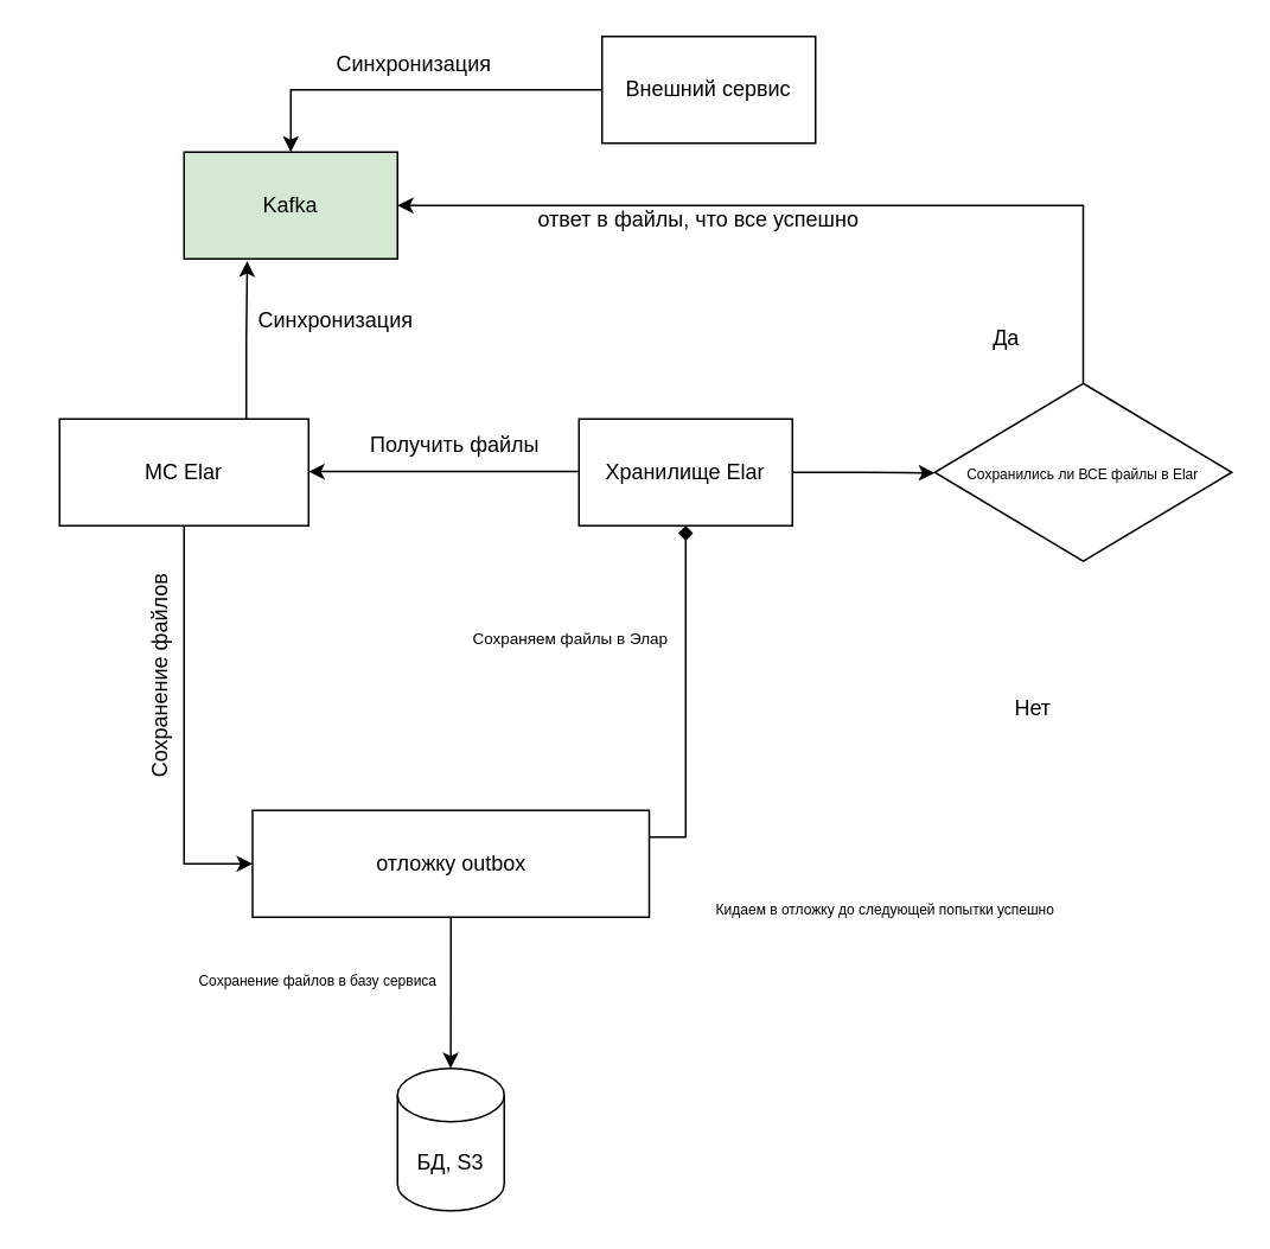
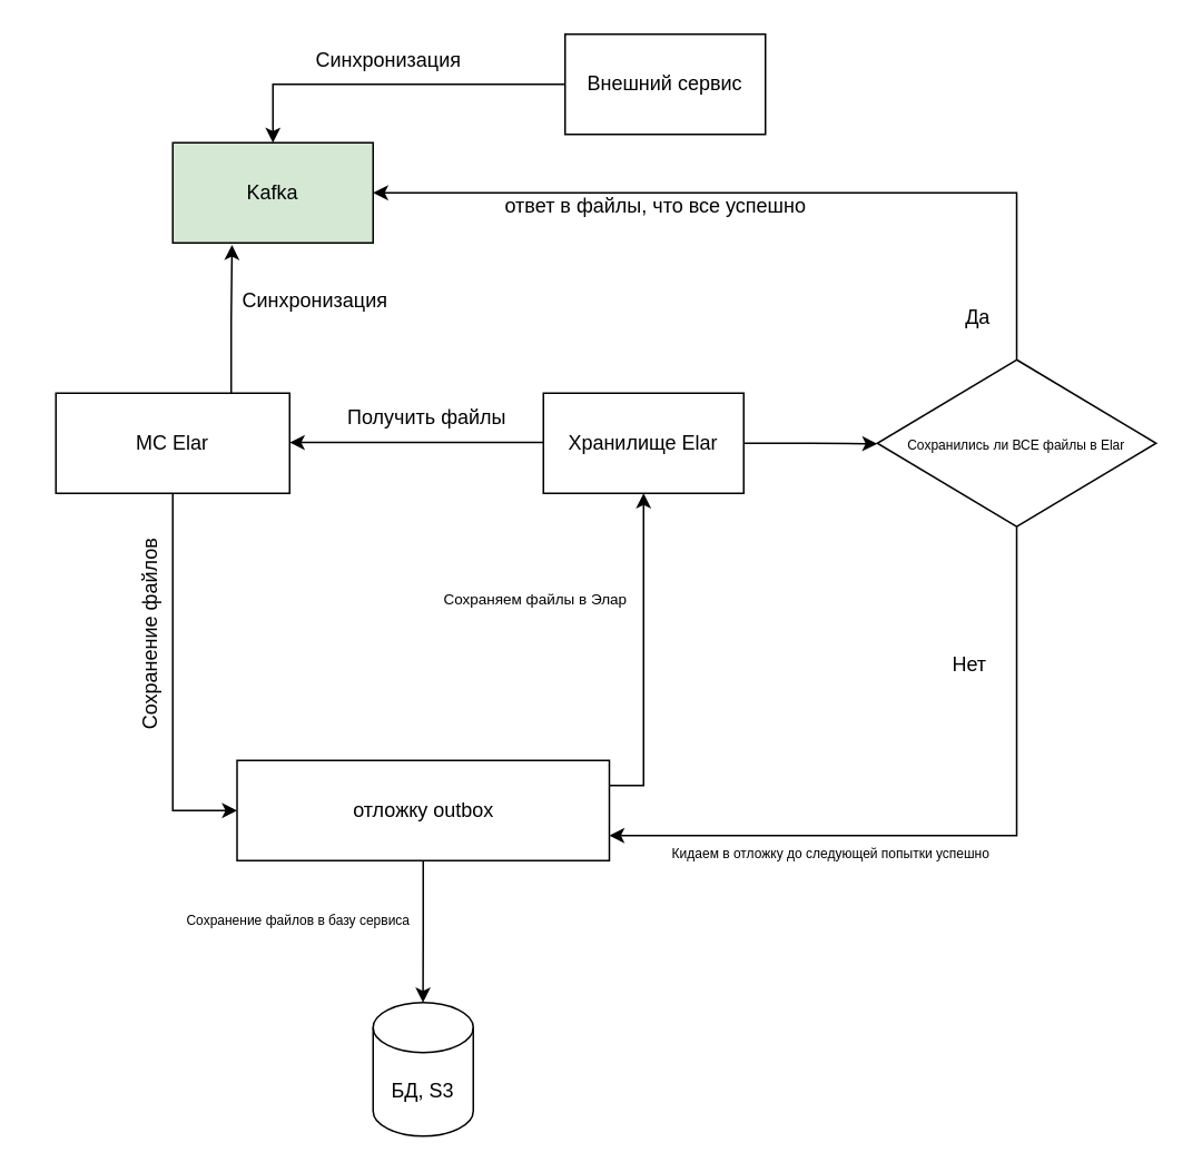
- <mxCell id="23" value="Да" style="text;html=1;align=center;verticalAlign=middle;resizable=0;points=[];autosize=1;strokeColor=none;fillColor=none;" parent="1" vertex="1"><mxGeometry x="545" y="175" width="40" height="30" as="geometry" /></mxCell>
+ <mxCell id="23" value="Да" style="text;html=1;align=center;verticalAlign=middle;resizable=0;points=[];autosize=1;strokeColor=none;fillColor=none;" parent="1" vertex="1"><mxGeometry x="565" y="175" width="40" height="30" as="geometry" /></mxCell>
- <mxCell id="14" style="edgeStyle=orthogonalEdgeStyle;rounded=0;orthogonalLoop=1;jettySize=auto;html=1;exitX=1;exitY=0.25;exitDx=0;exitDy=0;entryX=0.5;entryY=1;entryDx=0;entryDy=0;endArrow=diamond;" parent="1" source="15" target="9" edge="1"><mxGeometry relative="1" as="geometry" /></mxCell>
+ <mxCell id="14" style="edgeStyle=orthogonalEdgeStyle;rounded=0;orthogonalLoop=1;jettySize=auto;html=1;exitX=1;exitY=0.25;exitDx=0;exitDy=0;entryX=0.5;entryY=1;entryDx=0;entryDy=0;" parent="1" source="15" target="9" edge="1"><mxGeometry relative="1" as="geometry" /></mxCell>
+ <mxCell id="19" style="edgeStyle=orthogonalEdgeStyle;rounded=0;orthogonalLoop=1;jettySize=auto;html=1;exitX=0.5;exitY=1;exitDx=0;exitDy=0;entryX=1;entryY=0.75;entryDx=0;entryDy=0;" parent="1" source="20" target="15" edge="1"><mxGeometry relative="1" as="geometry" /></mxCell>
